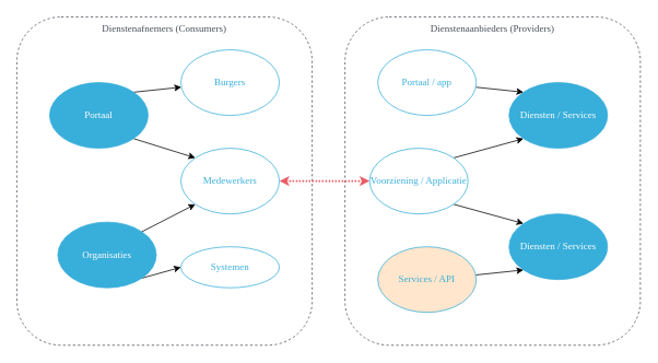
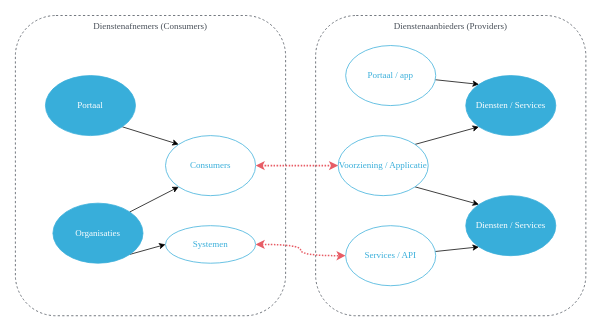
- <mxCell id="12" value="Burgers" style="ellipse;whiteSpace=wrap;html=1;rounded=1;fontFamily=source sans pro;fontColor=#38AEDA;strokeColor=#38AEDA;" parent="1" vertex="1"><mxGeometry x="220" y="60" width="120" height="80" as="geometry" /></mxCell>
- <mxCell id="4" style="rounded=0;orthogonalLoop=1;jettySize=auto;html=1;exitX=1;exitY=0;exitDx=0;exitDy=0;" parent="1" source="6" target="12" edge="1"><mxGeometry relative="1" as="geometry" /></mxCell>
- <mxCell id="11" value="Medewerkers" style="ellipse;whiteSpace=wrap;html=1;rounded=1;fontFamily=source sans pro;fontColor=#38AEDA;strokeColor=#38AEDA;" parent="1" vertex="1"><mxGeometry x="220" y="180" width="120" height="80" as="geometry" /></mxCell>
+ <mxCell id="11" value="Consumers" style="ellipse;whiteSpace=wrap;html=1;rounded=1;fontFamily=source sans pro;fontColor=#38AEDA;strokeColor=#38AEDA;" parent="1" vertex="1"><mxGeometry x="220" y="180" width="120" height="80" as="geometry" /></mxCell>
+ <mxCell id="13" style="edgeStyle=orthogonalEdgeStyle;curved=1;rounded=0;orthogonalLoop=1;jettySize=auto;html=1;entryX=0;entryY=0.5;entryDx=0;entryDy=0;dashed=1;dashPattern=1 1;startArrow=classic;startFill=1;strokeColor=#E75D66;strokeWidth=2;" parent="1" source="14" target="16" edge="1"><mxGeometry relative="1" as="geometry" /></mxCell>
- <mxCell id="16" value="Services / API" style="ellipse;whiteSpace=wrap;html=1;rounded=1;fontFamily=source sans pro;fontColor=#38AEDA;strokeColor=#38AEDA;fillColor=#ffe6cc;" parent="1" vertex="1"><mxGeometry x="460" y="300" width="120" height="80" as="geometry" /></mxCell>
+ <mxCell id="16" value="Services / API" style="ellipse;whiteSpace=wrap;html=1;rounded=1;fontFamily=source sans pro;fontColor=#38AEDA;strokeColor=#38AEDA;" parent="1" vertex="1"><mxGeometry x="460" y="300" width="120" height="80" as="geometry" /></mxCell>
